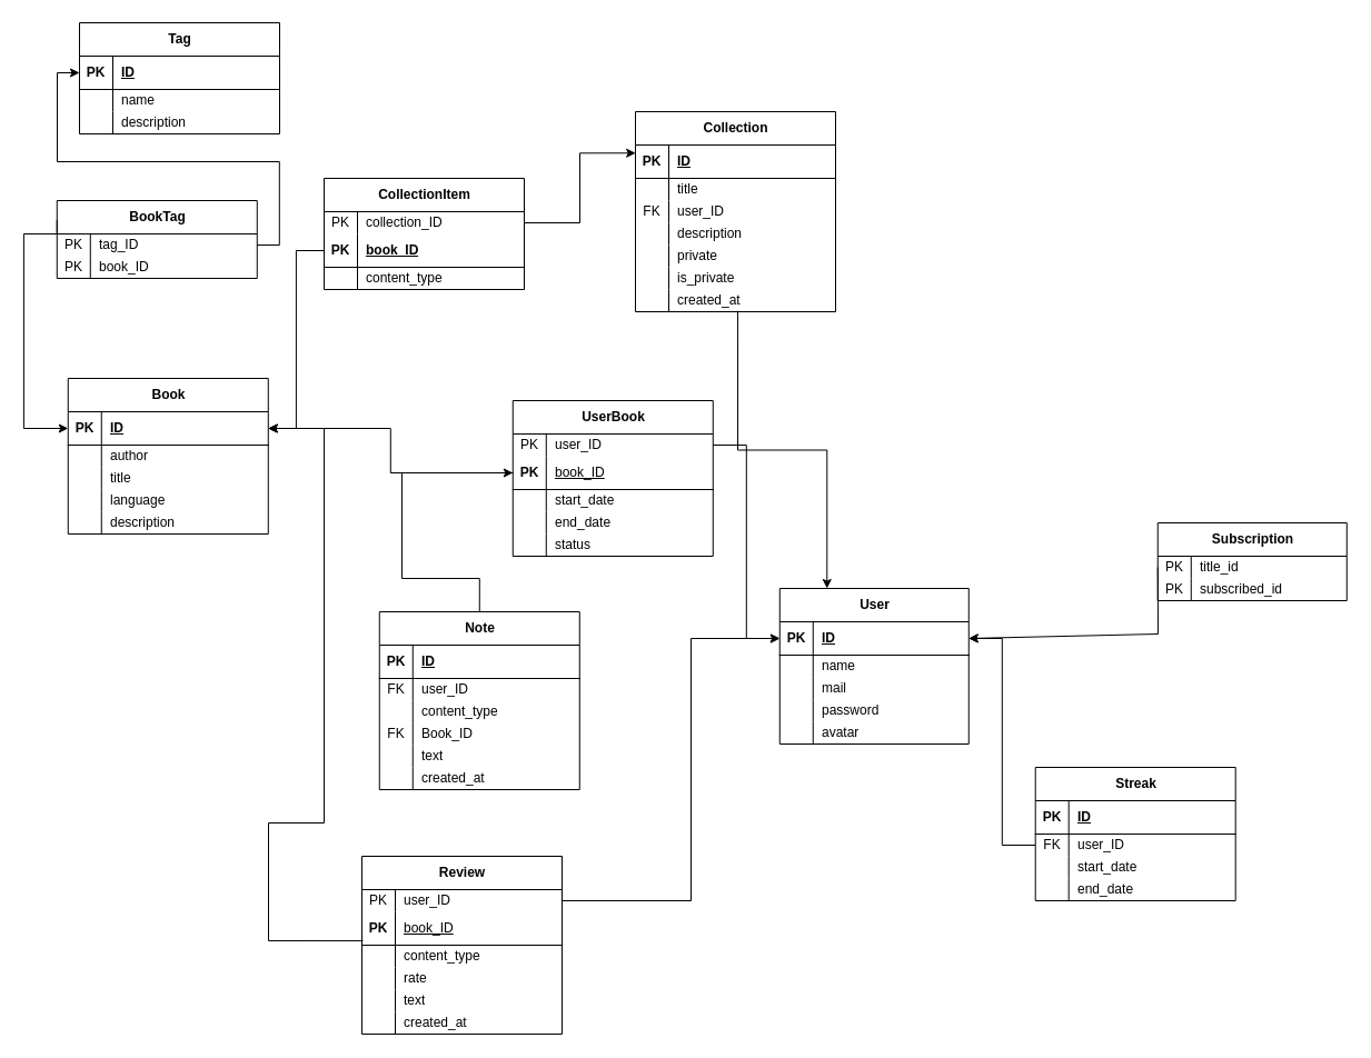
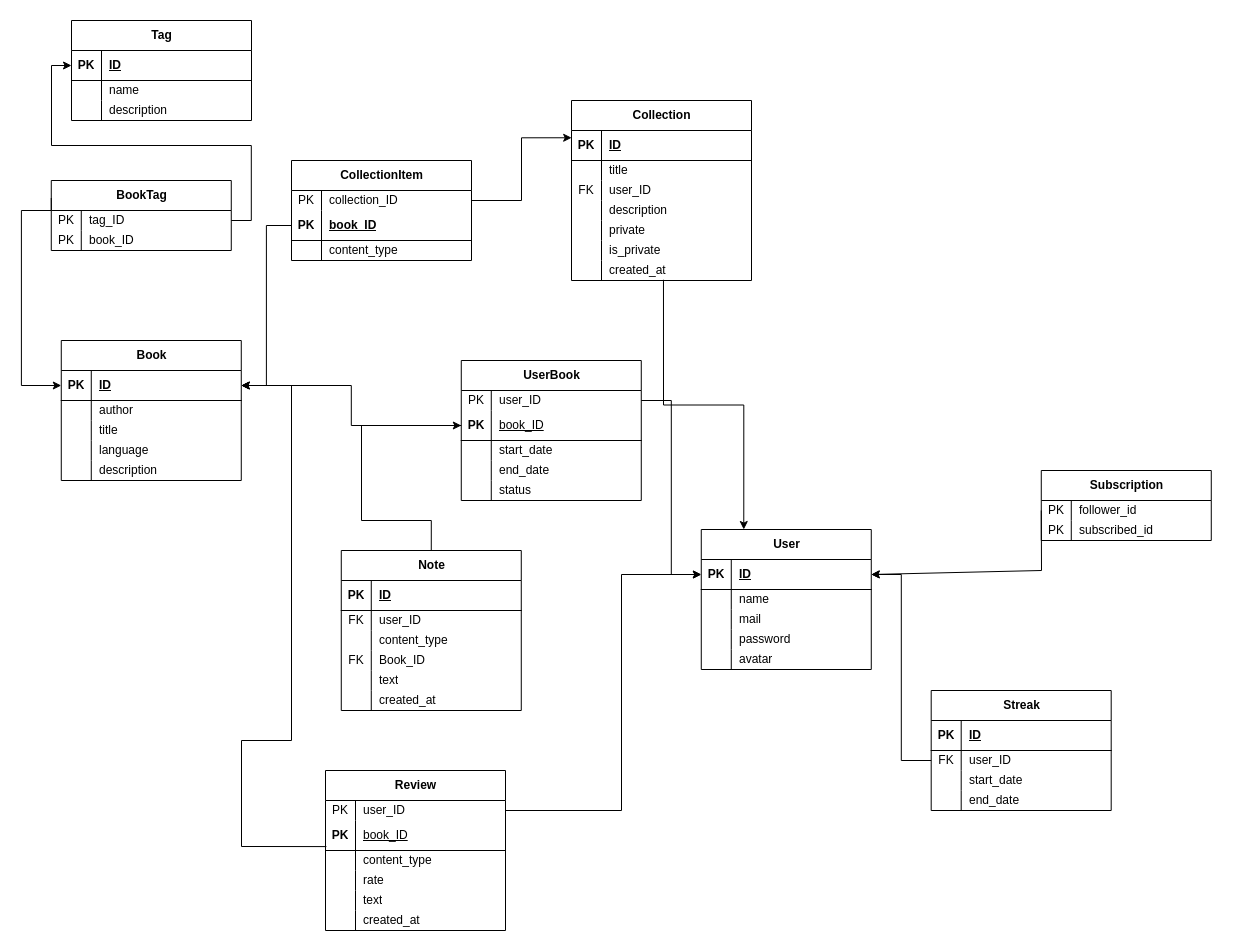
- <mxCell id="123" value="title_id" style="shape=partialRectangle;connectable=0;fillColor=none;top=0;left=0;bottom=0;right=0;align=left;spacingLeft=6;overflow=hidden;whiteSpace=wrap;html=1;" vertex="1" parent="121"><mxGeometry x="30" width="140" height="20" as="geometry"><mxRectangle width="140" height="20" as="alternateBounds" /></mxGeometry></mxCell>
+ <mxCell id="123" value="follower_id" style="shape=partialRectangle;connectable=0;fillColor=none;top=0;left=0;bottom=0;right=0;align=left;spacingLeft=6;overflow=hidden;whiteSpace=wrap;html=1;" vertex="1" parent="121"><mxGeometry x="30" width="140" height="20" as="geometry"><mxRectangle width="140" height="20" as="alternateBounds" /></mxGeometry></mxCell>
